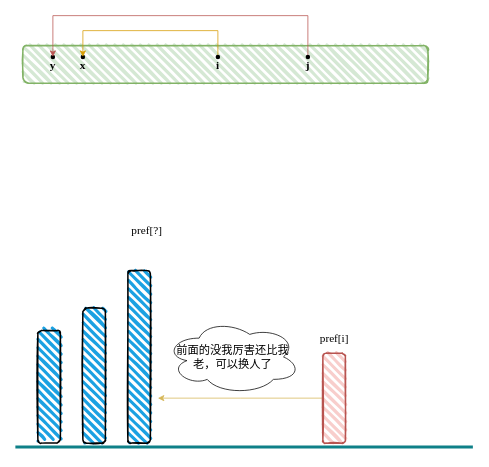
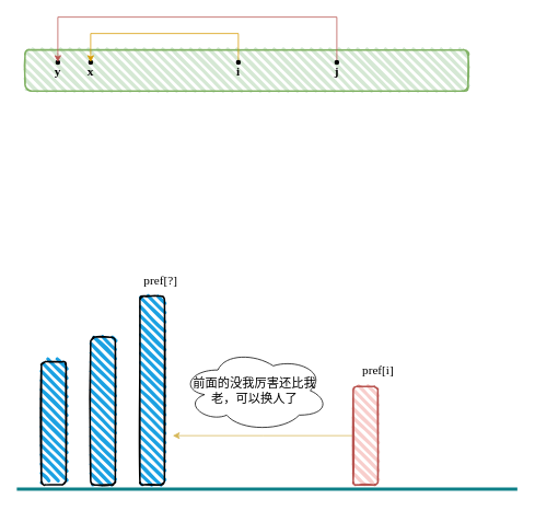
- <mxCell id="20" value="pref[?]" style="text;html=1;align=center;verticalAlign=middle;resizable=0;points=[];autosize=1;strokeColor=none;fillColor=none;fontSize=15;fontFamily=Comic Sans MS;" vertex="1" parent="1"><mxGeometry x="160" y="295" width="70" height="20" as="geometry" /></mxCell>
+ <mxCell id="20" value="pref[?]" style="text;html=1;align=center;verticalAlign=middle;resizable=0;points=[];autosize=1;strokeColor=none;fillColor=none;fontSize=15;fontFamily=Comic Sans MS;" vertex="1" parent="1"><mxGeometry x="160" y="330" width="70" height="20" as="geometry" /></mxCell>
- <mxCell id="19" value="pref[i]" style="text;html=1;align=center;verticalAlign=middle;resizable=0;points=[];autosize=1;strokeColor=none;fillColor=none;fontSize=15;fontFamily=Comic Sans MS;" vertex="1" parent="1"><mxGeometry x="415" y="440" width="60" height="20" as="geometry" /></mxCell>
+ <mxCell id="19" value="pref[i]" style="text;html=1;align=center;verticalAlign=middle;resizable=0;points=[];autosize=1;strokeColor=none;fillColor=none;fontSize=15;fontFamily=Comic Sans MS;" vertex="1" parent="1"><mxGeometry x="430" y="440" width="60" height="20" as="geometry" /></mxCell>
